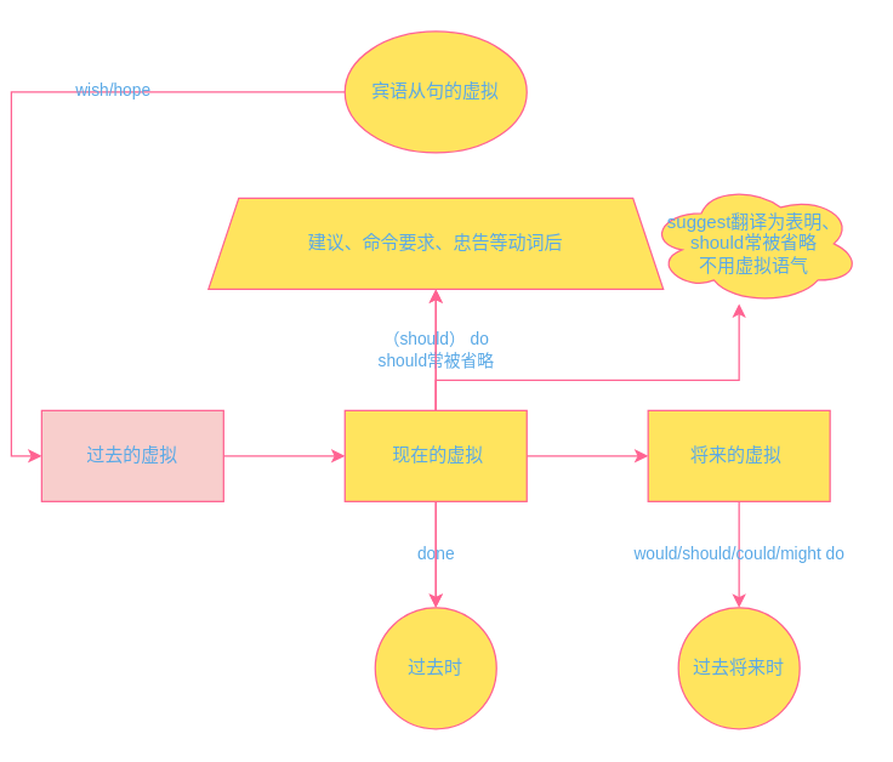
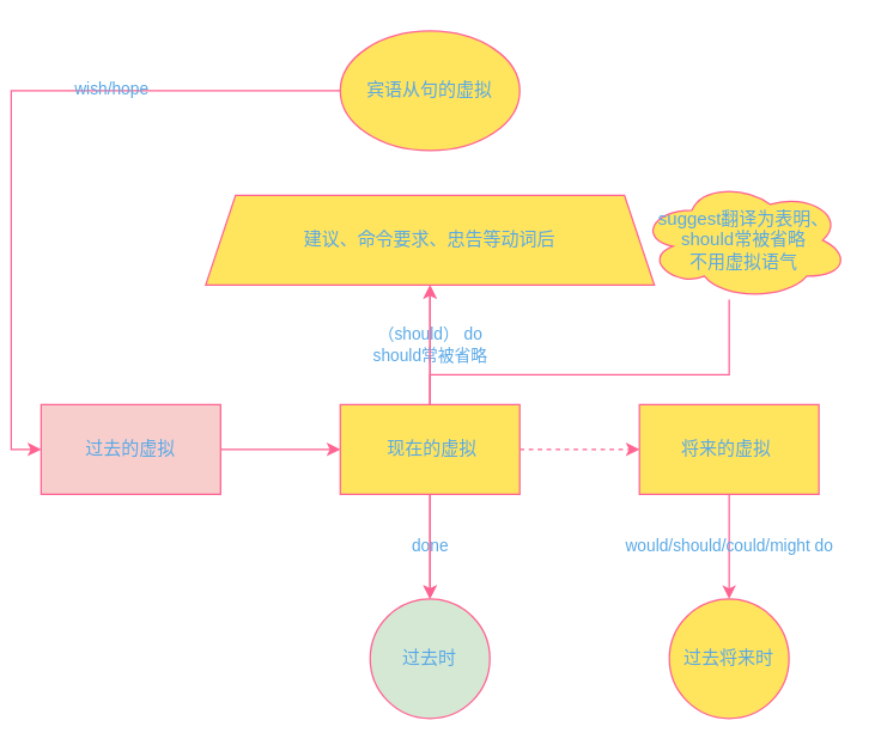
- <mxCell id="9" style="edgeStyle=orthogonalEdgeStyle;rounded=0;orthogonalLoop=1;jettySize=auto;html=1;strokeColor=#FF6392;fontColor=default;fillColor=#FFE45E;labelBackgroundColor=none;" parent="1" source="10" target="16" edge="1"><mxGeometry relative="1" as="geometry"><mxPoint x="480" y="180" as="targetPoint" /><Array as="points"><mxPoint x="280" y="250" /><mxPoint x="480" y="250" /></Array></mxGeometry></mxCell>
+ <mxCell id="9" style="edgeStyle=orthogonalEdgeStyle;rounded=0;orthogonalLoop=1;jettySize=auto;html=1;strokeColor=#FF6392;fontColor=default;fillColor=#FFE45E;labelBackgroundColor=none;endArrow=none;" parent="1" source="10" target="16" edge="1"><mxGeometry relative="1" as="geometry"><mxPoint x="480" y="180" as="targetPoint" /><Array as="points"><mxPoint x="280" y="250" /><mxPoint x="480" y="250" /></Array></mxGeometry></mxCell>
- <mxCell id="4" value="" style="edgeStyle=orthogonalEdgeStyle;rounded=0;orthogonalLoop=1;jettySize=auto;html=1;strokeColor=#FF6392;fontColor=default;fillColor=#FFE45E;labelBackgroundColor=none;" parent="1" source="10" target="12" edge="1"><mxGeometry relative="1" as="geometry" /></mxCell>
+ <mxCell id="4" value="" style="edgeStyle=orthogonalEdgeStyle;rounded=0;orthogonalLoop=1;jettySize=auto;html=1;strokeColor=#FF6392;fontColor=default;fillColor=#FFE45E;labelBackgroundColor=none;dashed=1;" parent="1" source="10" target="12" edge="1"><mxGeometry relative="1" as="geometry" /></mxCell>
- <mxCell id="13" value="过去时" style="ellipse;whiteSpace=wrap;html=1;fillColor=#FFE45E;strokeColor=#FF6392;fontColor=#5AA9E6;rounded=0;labelBackgroundColor=none;" parent="1" vertex="1"><mxGeometry x="240" y="400" width="80" height="80" as="geometry" /></mxCell>
+ <mxCell id="13" value="过去时" style="ellipse;whiteSpace=wrap;html=1;fillColor=#d5e8d4;strokeColor=#FF6392;fontColor=#5AA9E6;rounded=0;labelBackgroundColor=none;" parent="1" vertex="1"><mxGeometry x="240" y="400" width="80" height="80" as="geometry" /></mxCell>
